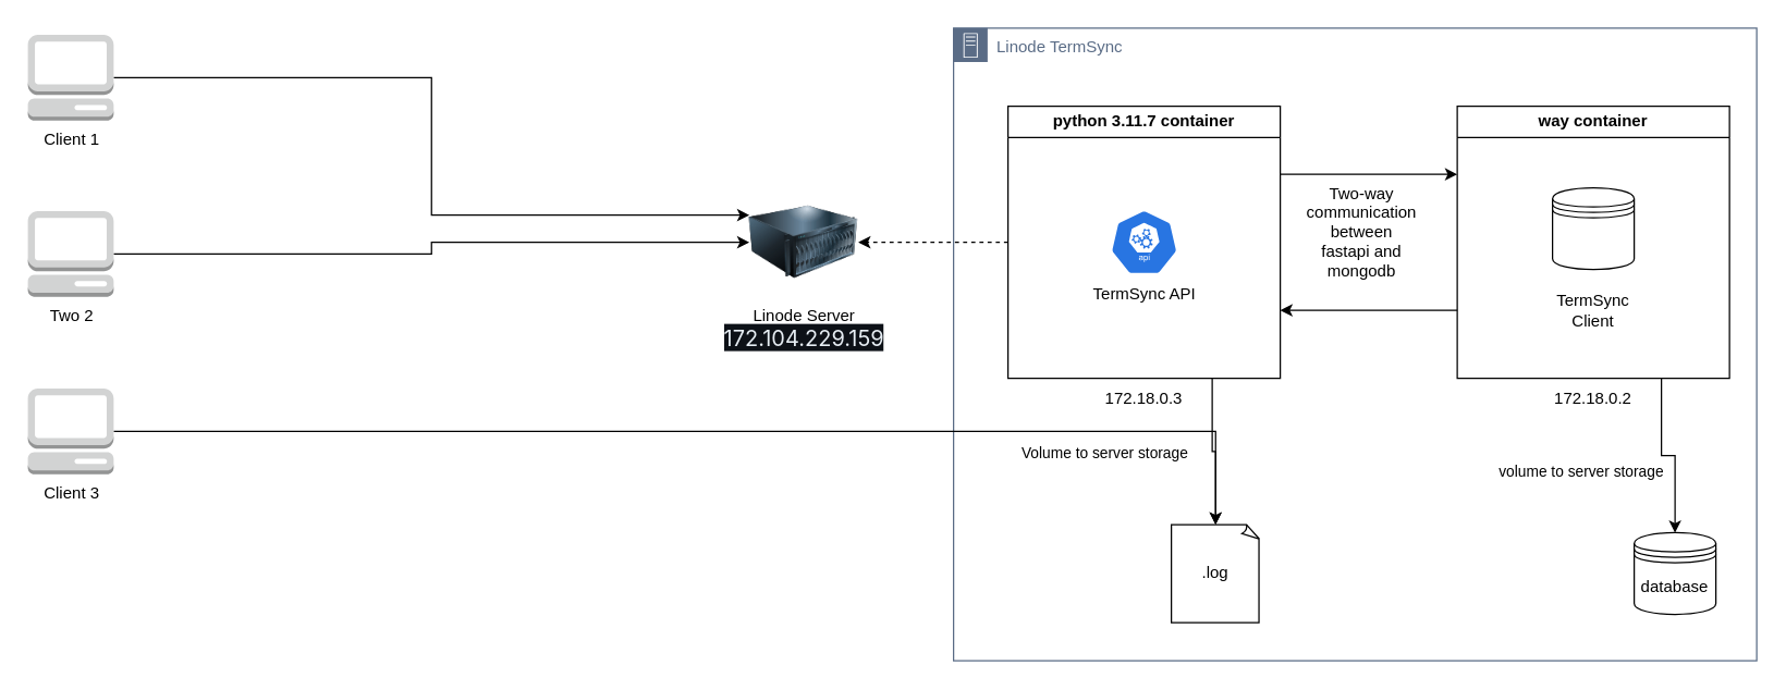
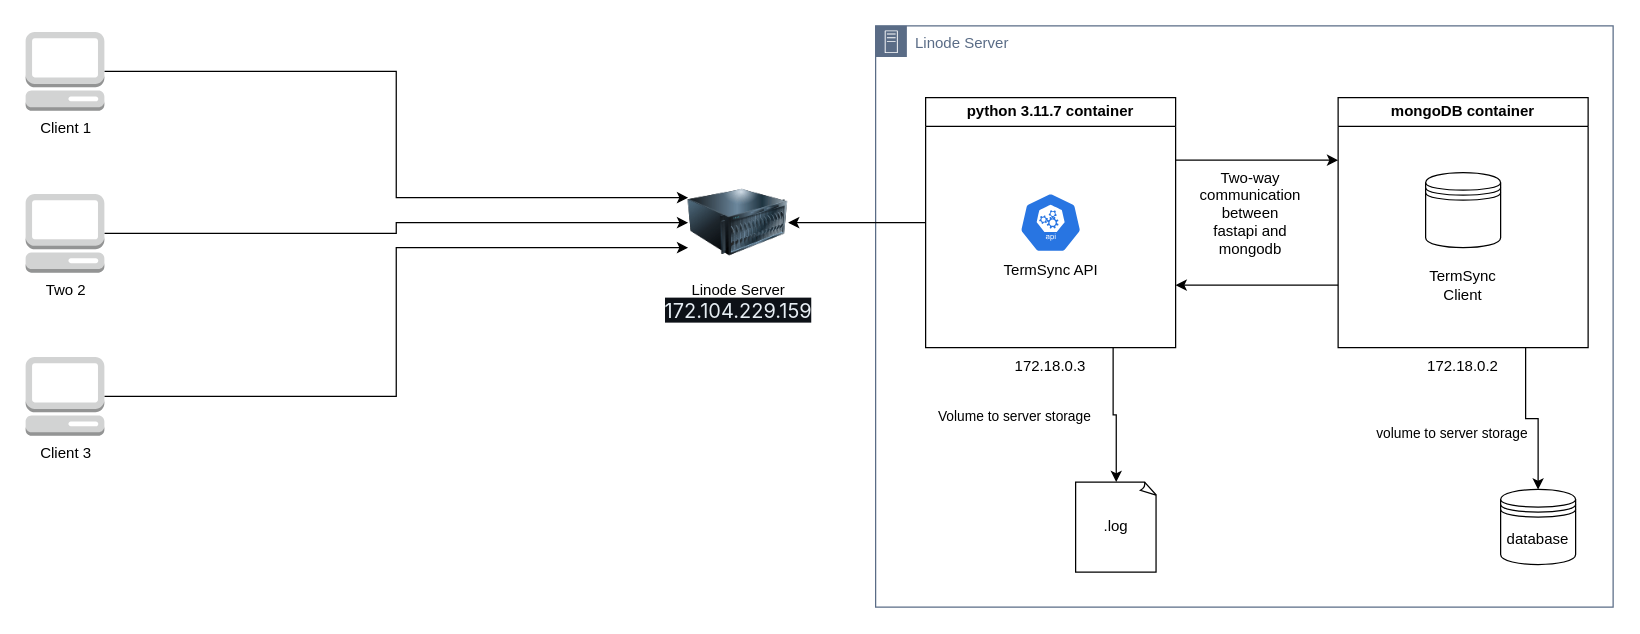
- <mxCell id="2" value="Linode TermSync" style="points=[[0,0],[0.25,0],[0.5,0],[0.75,0],[1,0],[1,0.25],[1,0.5],[1,0.75],[1,1],[0.75,1],[0.5,1],[0.25,1],[0,1],[0,0.75],[0,0.5],[0,0.25]];outlineConnect=0;gradientColor=none;html=1;whiteSpace=wrap;fontSize=12;fontStyle=0;container=1;pointerEvents=0;collapsible=0;recursiveResize=0;shape=mxgraph.aws4.group;grIcon=mxgraph.aws4.group_on_premise;strokeColor=#5A6C86;fillColor=none;verticalAlign=top;align=left;spacingLeft=30;fontColor=#5A6C86;dashed=0;" vertex="1" parent="1"><mxGeometry x="700" y="20" width="590" height="465" as="geometry" /></mxCell>
+ <mxCell id="2" value="Linode Server" style="points=[[0,0],[0.25,0],[0.5,0],[0.75,0],[1,0],[1,0.25],[1,0.5],[1,0.75],[1,1],[0.75,1],[0.5,1],[0.25,1],[0,1],[0,0.75],[0,0.5],[0,0.25]];outlineConnect=0;gradientColor=none;html=1;whiteSpace=wrap;fontSize=12;fontStyle=0;container=1;pointerEvents=0;collapsible=0;recursiveResize=0;shape=mxgraph.aws4.group;grIcon=mxgraph.aws4.group_on_premise;strokeColor=#5A6C86;fillColor=none;verticalAlign=top;align=left;spacingLeft=30;fontColor=#5A6C86;dashed=0;" vertex="1" parent="1"><mxGeometry x="700" y="20" width="590" height="465" as="geometry" /></mxCell>
- <mxCell id="6" value="way container" style="swimlane;whiteSpace=wrap;html=1;" vertex="1" parent="2"><mxGeometry x="370" y="57.5" width="200" height="200" as="geometry" /></mxCell>
+ <mxCell id="6" value="mongoDB container" style="swimlane;whiteSpace=wrap;html=1;" vertex="1" parent="2"><mxGeometry x="370" y="57.5" width="200" height="200" as="geometry" /></mxCell>
- <mxCell id="20" style="edgeStyle=orthogonalEdgeStyle;rounded=0;orthogonalLoop=1;jettySize=auto;html=1;dashed=1;" edge="1" parent="1" source="10" target="19"><mxGeometry relative="1" as="geometry" /></mxCell>
+ <mxCell id="20" style="edgeStyle=orthogonalEdgeStyle;rounded=0;orthogonalLoop=1;jettySize=auto;html=1;" edge="1" parent="1" source="10" target="19"><mxGeometry relative="1" as="geometry" /></mxCell>
- <mxCell id="25" style="edgeStyle=orthogonalEdgeStyle;rounded=0;orthogonalLoop=1;jettySize=auto;html=1;" edge="1" parent="1" source="26" target="15"><mxGeometry relative="1" as="geometry" /></mxCell>
+ <mxCell id="25" style="edgeStyle=orthogonalEdgeStyle;rounded=0;orthogonalLoop=1;jettySize=auto;html=1;entryX=0;entryY=0.75;entryDx=0;entryDy=0;" edge="1" parent="1" source="26" target="19"><mxGeometry relative="1" as="geometry" /></mxCell>
